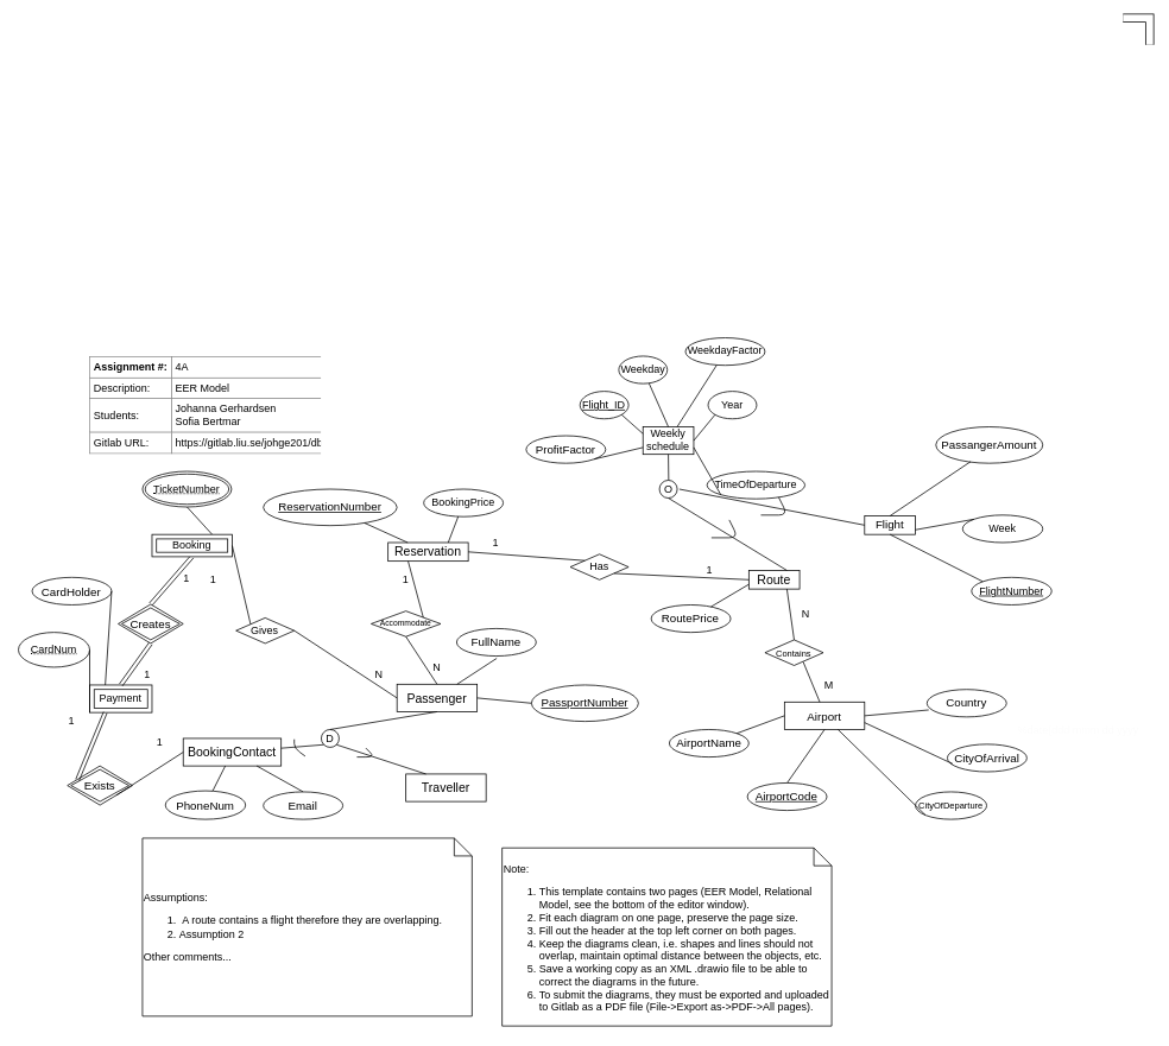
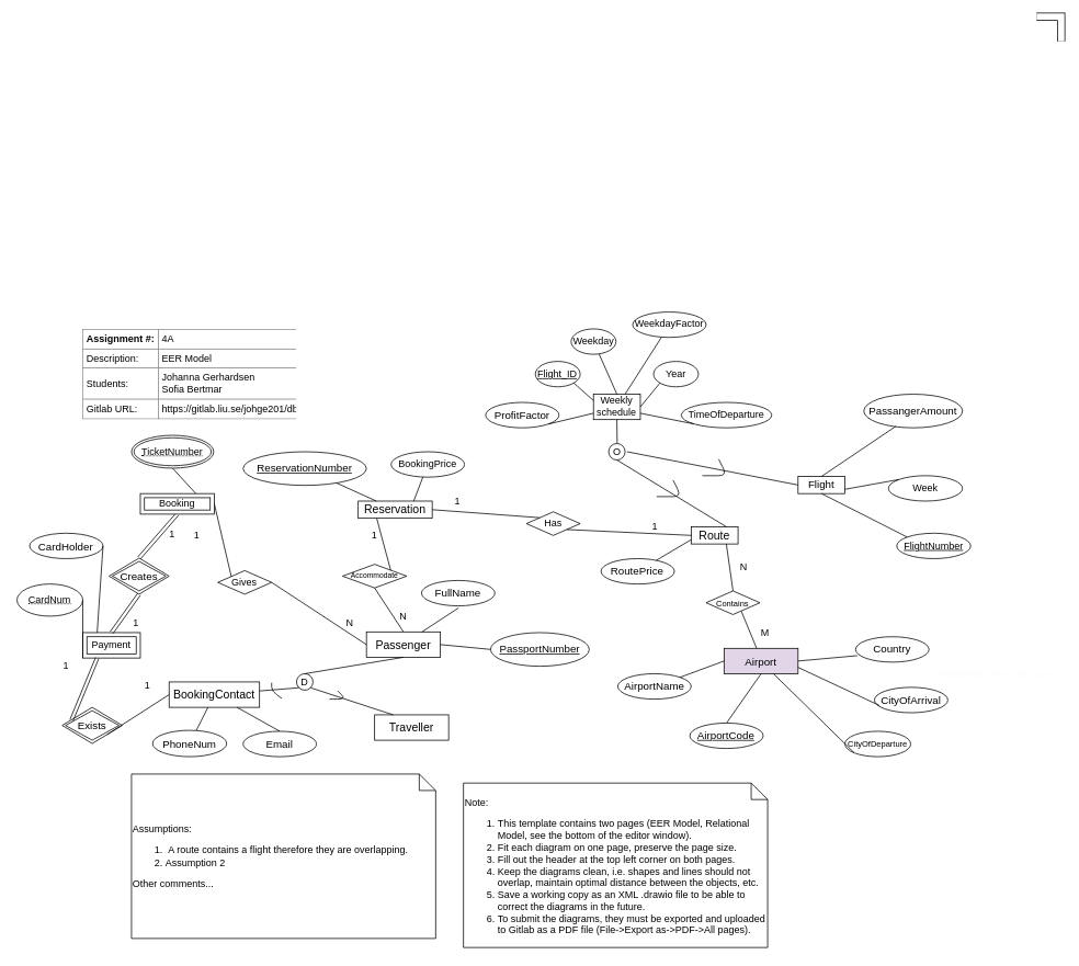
- <mxCell id="15" value="&lt;font style=&quot;font-size: 12px&quot;&gt;TimeOfDeparture&lt;/font&gt;" style="ellipse;whiteSpace=wrap;html=1;align=center;shadow=0;gradientColor=none;fontSize=7;" vertex="1" parent="1"><mxGeometry x="793" y="529" width="110" height="30.89" as="geometry" /></mxCell>
+ <mxCell id="15" value="&lt;font style=&quot;font-size: 12px&quot;&gt;TimeOfDeparture&lt;/font&gt;" style="ellipse;whiteSpace=wrap;html=1;align=center;shadow=0;gradientColor=none;fontSize=7;" vertex="1" parent="1"><mxGeometry x="828" y="489" width="110" height="30.89" as="geometry" /></mxCell>
- <mxCell id="71" value="&lt;font style=&quot;font-size: 13px&quot;&gt;Airport&lt;/font&gt;" style="whiteSpace=wrap;html=1;align=center;strokeColor=#000000;fillColor=#ffffff;fontSize=7;fontColor=#000000;" vertex="1" parent="1"><mxGeometry x="880" y="788.11" width="90" height="30.89" as="geometry" /></mxCell>
+ <mxCell id="71" value="&lt;font style=&quot;font-size: 13px&quot;&gt;Airport&lt;/font&gt;" style="whiteSpace=wrap;html=1;align=center;strokeColor=#000000;fillColor=#e1d5e7;fontSize=7;fontColor=#000000;" vertex="1" parent="1"><mxGeometry x="880" y="788.11" width="90" height="30.89" as="geometry" /></mxCell>
